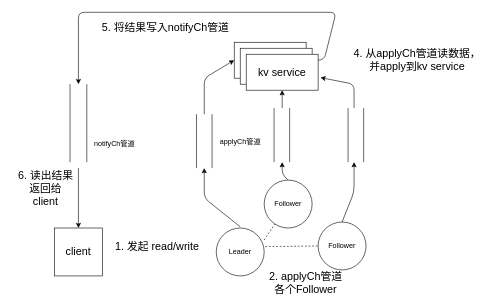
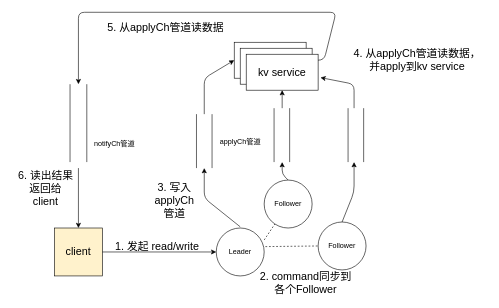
- <mxCell id="22" value="&lt;font style=&quot;font-size: 18px&quot;&gt;5. 将结果写入notifyCh管道&lt;/font&gt;" style="text;html=1;align=center;verticalAlign=middle;resizable=0;points=[];autosize=1;" parent="1" vertex="1"><mxGeometry x="160" y="35" width="230" height="20" as="geometry" /></mxCell>
+ <mxCell id="22" value="&lt;font style=&quot;font-size: 18px&quot;&gt;5. 从applyCh管道读数据&lt;/font&gt;" style="text;html=1;align=center;verticalAlign=middle;resizable=0;points=[];autosize=1;" parent="1" vertex="1"><mxGeometry x="160" y="35" width="230" height="20" as="geometry" /></mxCell>
+ <mxCell id="20" value="&lt;font style=&quot;font-size: 18px&quot;&gt;3. 写入&lt;br&gt;applyCh&lt;br&gt;管道&lt;/font&gt;" style="text;html=1;align=center;verticalAlign=middle;resizable=0;points=[];autosize=1;" parent="1" vertex="1"><mxGeometry x="250" y="310" width="80" height="50" as="geometry" /></mxCell>
- <mxCell id="5" value="&lt;font style=&quot;font-size: 18px&quot;&gt;client&lt;/font&gt;" style="whiteSpace=wrap;html=1;aspect=fixed;" parent="1" vertex="1"><mxGeometry x="90" y="380" width="80" height="80" as="geometry" /></mxCell>
+ <mxCell id="5" value="&lt;font style=&quot;font-size: 18px&quot;&gt;client&lt;/font&gt;" style="whiteSpace=wrap;html=1;aspect=fixed;fillColor=#fff2cc;" parent="1" vertex="1"><mxGeometry x="90" y="380" width="80" height="80" as="geometry" /></mxCell>
+ <mxCell id="7" value="" style="endArrow=classic;html=1;entryX=0;entryY=0.5;entryDx=0;entryDy=0;exitX=1;exitY=0.5;exitDx=0;exitDy=0;" parent="1" source="5" target="3" edge="1"><mxGeometry width="50" height="50" relative="1" as="geometry"><mxPoint x="170" y="450" as="sourcePoint" /><mxPoint x="220" y="400" as="targetPoint" /></mxGeometry></mxCell>
- <mxCell id="17" value="&lt;font style=&quot;font-size: 18px&quot;&gt;2. applyCh管道&lt;br&gt;各个Follower&lt;/font&gt;" style="text;html=1;align=center;verticalAlign=middle;resizable=0;points=[];autosize=1;" parent="1" vertex="1"><mxGeometry x="424" y="452" width="170" height="40" as="geometry" /></mxCell>
+ <mxCell id="17" value="&lt;font style=&quot;font-size: 18px&quot;&gt;2. command同步到&lt;br&gt;各个Follower&lt;/font&gt;" style="text;html=1;align=center;verticalAlign=middle;resizable=0;points=[];autosize=1;" parent="1" vertex="1"><mxGeometry x="424" y="452" width="170" height="40" as="geometry" /></mxCell>
